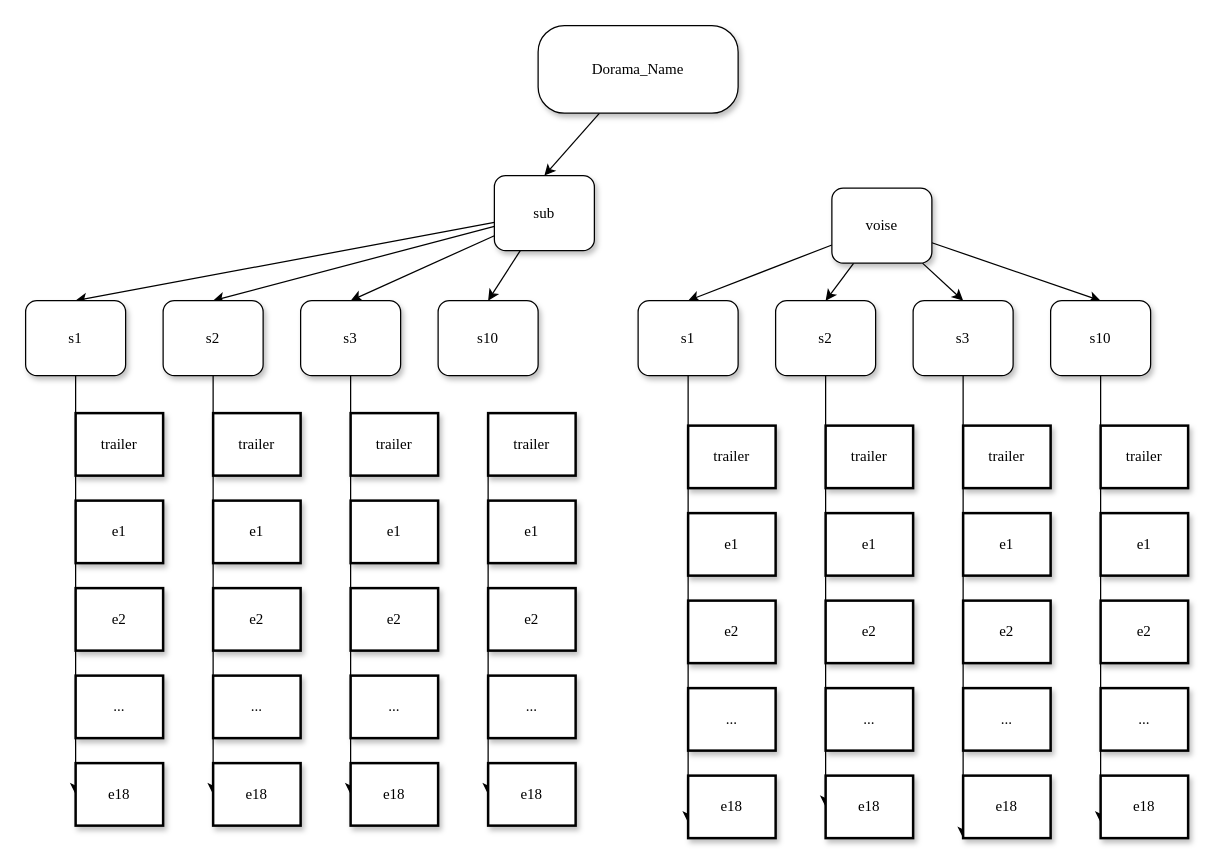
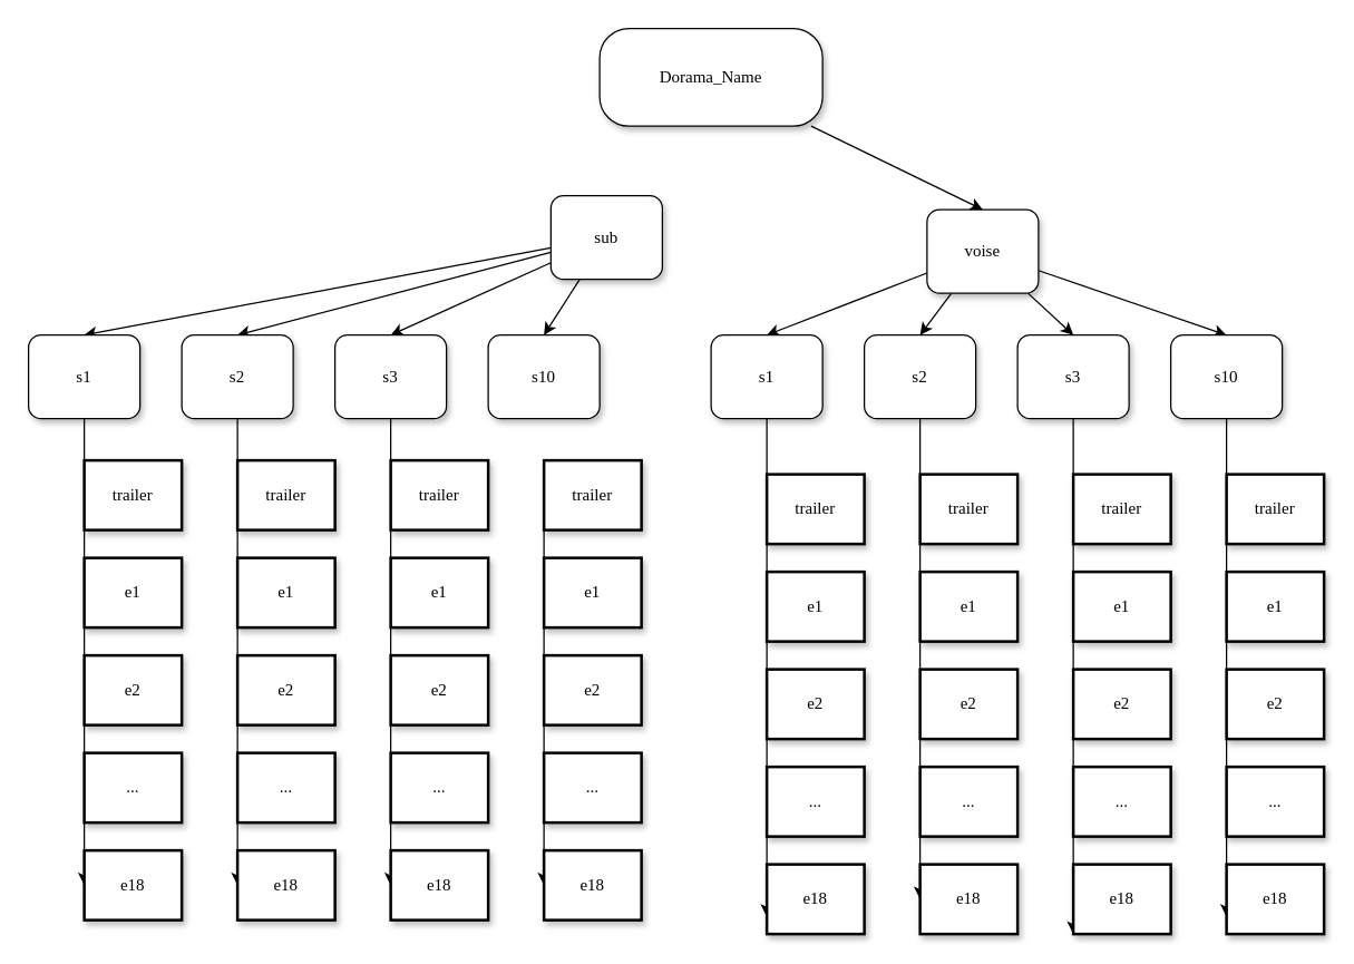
- <mxCell id="2" style="edgeStyle=none;rounded=0;orthogonalLoop=1;jettySize=auto;html=1;entryX=0.5;entryY=0;entryDx=0;entryDy=0;" edge="1" parent="1" source="4" target="9"><mxGeometry relative="1" as="geometry" /></mxCell>
+ <mxCell id="3" style="edgeStyle=none;rounded=0;orthogonalLoop=1;jettySize=auto;html=1;entryX=0.5;entryY=0;entryDx=0;entryDy=0;" edge="1" parent="1" source="4" target="14"><mxGeometry relative="1" as="geometry" /></mxCell>
